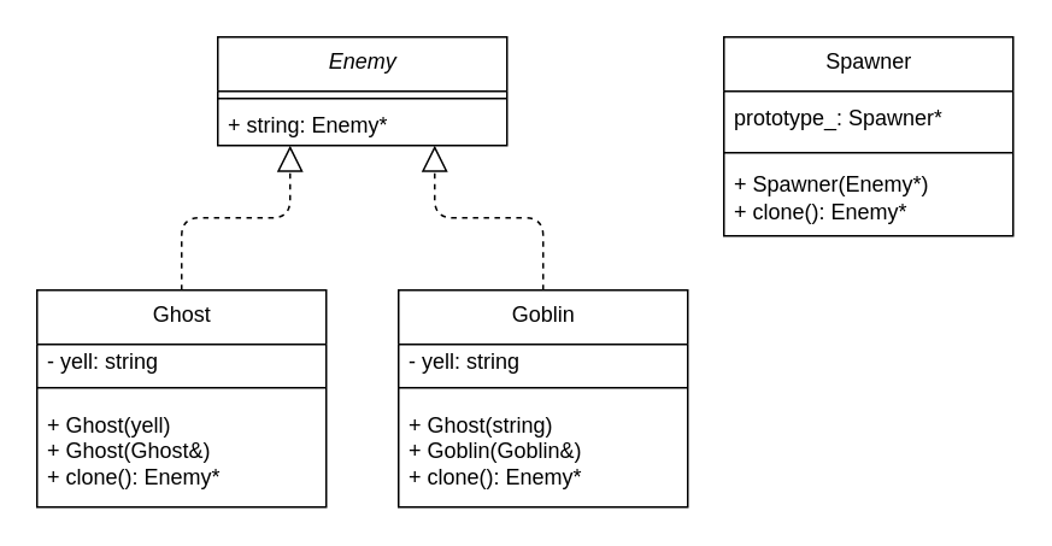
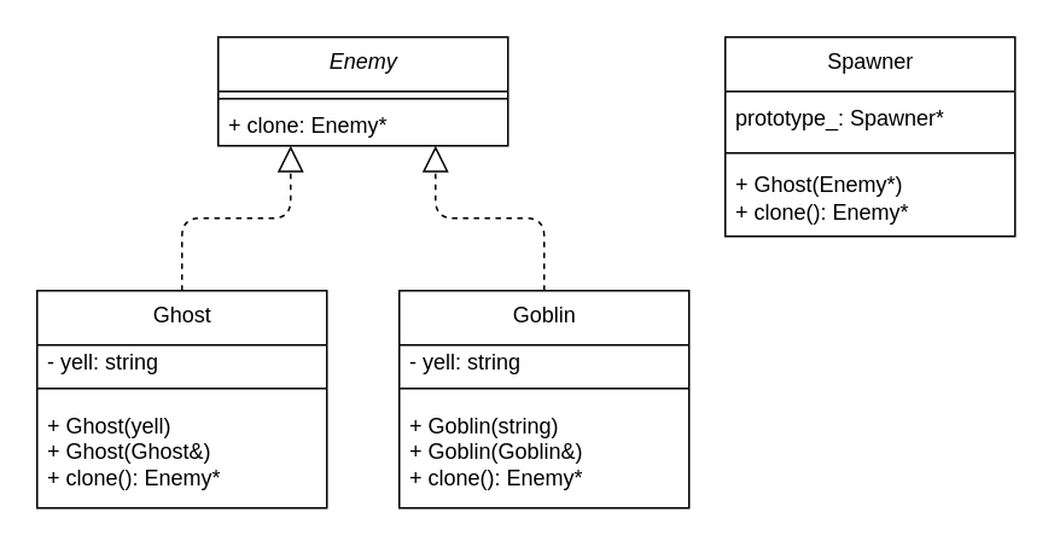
- <mxCell id="17" value="+ string: Enemy*" style="text;html=1;strokeColor=none;fillColor=none;align=left;verticalAlign=middle;spacingLeft=4;spacingRight=4;overflow=hidden;rotatable=0;points=[[0,0.5],[1,0.5]];portConstraint=eastwest;" parent="15" vertex="1"><mxGeometry y="38" width="160" height="22" as="geometry" /></mxCell>
+ <mxCell id="17" value="+ clone: Enemy*" style="text;html=1;strokeColor=none;fillColor=none;align=left;verticalAlign=middle;spacingLeft=4;spacingRight=4;overflow=hidden;rotatable=0;points=[[0,0.5],[1,0.5]];portConstraint=eastwest;" parent="15" vertex="1"><mxGeometry y="38" width="160" height="22" as="geometry" /></mxCell>
- <mxCell id="5" value="+ Spawner(Enemy*)&lt;br&gt;+ clone(): Enemy*" style="text;html=1;strokeColor=none;fillColor=none;align=left;verticalAlign=middle;spacingLeft=4;spacingRight=4;overflow=hidden;rotatable=0;points=[[0,0.5],[1,0.5]];portConstraint=eastwest;" parent="2" vertex="1"><mxGeometry y="68" width="160" height="42" as="geometry" /></mxCell>
+ <mxCell id="5" value="+ Ghost(Enemy*)&lt;br&gt;+ clone(): Enemy*" style="text;html=1;strokeColor=none;fillColor=none;align=left;verticalAlign=middle;spacingLeft=4;spacingRight=4;overflow=hidden;rotatable=0;points=[[0,0.5],[1,0.5]];portConstraint=eastwest;" parent="2" vertex="1"><mxGeometry y="68" width="160" height="42" as="geometry" /></mxCell>
- <mxCell id="14" value="+ Ghost(string)&lt;br style=&quot;border-color: var(--border-color);&quot;&gt;+ Goblin(Goblin&amp;amp;)&lt;br style=&quot;border-color: var(--border-color);&quot;&gt;+ clone(): Enemy*" style="text;html=1;strokeColor=none;fillColor=none;align=left;verticalAlign=middle;spacingLeft=4;spacingRight=4;overflow=hidden;rotatable=0;points=[[0,0.5],[1,0.5]];portConstraint=eastwest;" parent="11" vertex="1"><mxGeometry y="58" width="160" height="62" as="geometry" /></mxCell>
+ <mxCell id="14" value="+ Goblin(string)&lt;br style=&quot;border-color: var(--border-color);&quot;&gt;+ Goblin(Goblin&amp;amp;)&lt;br style=&quot;border-color: var(--border-color);&quot;&gt;+ clone(): Enemy*" style="text;html=1;strokeColor=none;fillColor=none;align=left;verticalAlign=middle;spacingLeft=4;spacingRight=4;overflow=hidden;rotatable=0;points=[[0,0.5],[1,0.5]];portConstraint=eastwest;" parent="11" vertex="1"><mxGeometry y="58" width="160" height="62" as="geometry" /></mxCell>
